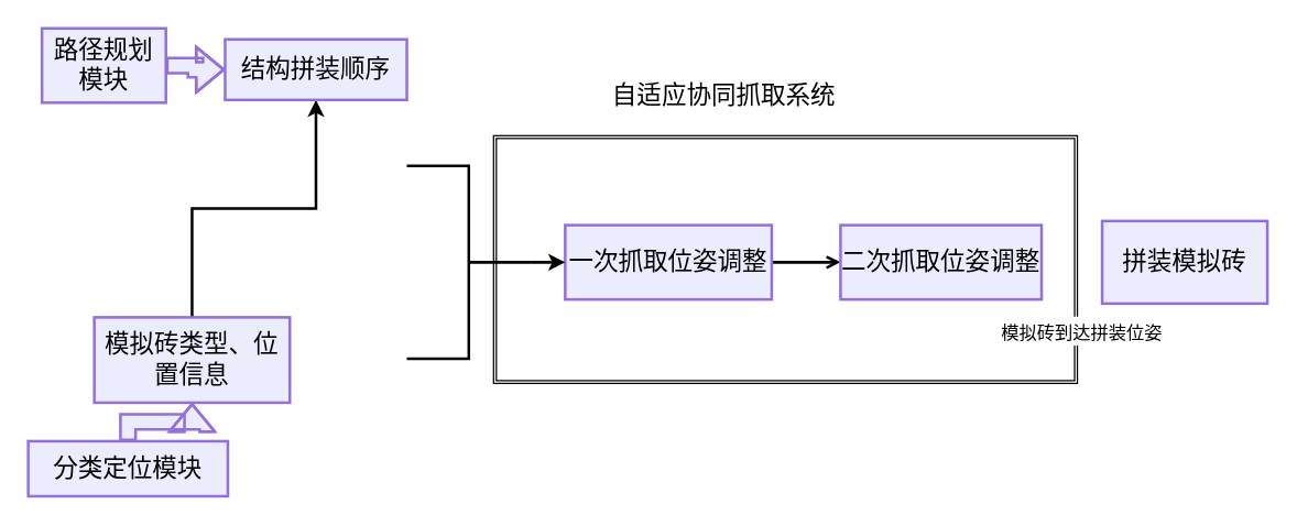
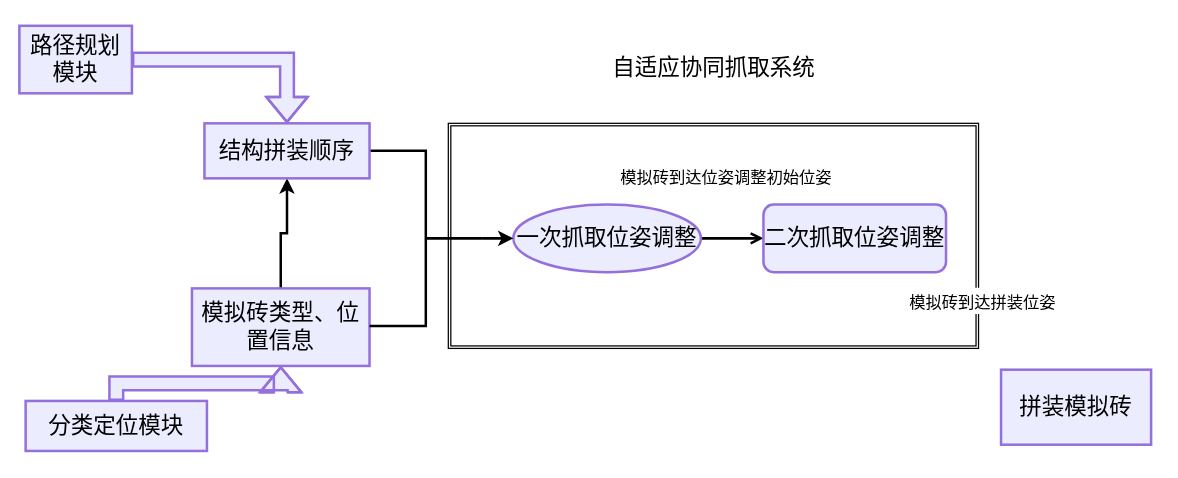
- <mxCell id="3" value="路径规划模块" style="whiteSpace=wrap;strokeWidth=2;strokeColor=light-dark(#9370db, #ededed);align=center;verticalAlign=middle;fontFamily=Helvetica;fontSize=18;fontColor=default;fillColor=light-dark(#ececff, #392f3f);" vertex="1" parent="1"><mxGeometry x="30" y="20" width="90" height="54" as="geometry" /></mxCell>
+ <mxCell id="3" value="路径规划模块" style="whiteSpace=wrap;strokeWidth=2;strokeColor=light-dark(#9370db, #ededed);align=center;verticalAlign=middle;fontFamily=Helvetica;fontSize=18;fontColor=default;fillColor=light-dark(#ececff, #392f3f);" vertex="1" parent="1"><mxGeometry x="15" y="20" width="90" height="54" as="geometry" /></mxCell>
- <mxCell id="13" value="结构拼装顺序" style="whiteSpace=wrap;strokeWidth=2;strokeColor=light-dark(#9370db, #ededed);align=center;verticalAlign=middle;fontFamily=Helvetica;fontSize=18;fontColor=default;fillColor=light-dark(#ececff, #392f3f);" vertex="1" parent="1"><mxGeometry x="163" y="28" width="132" height="44" as="geometry" /></mxCell>
+ <mxCell id="13" value="结构拼装顺序" style="whiteSpace=wrap;strokeWidth=2;strokeColor=light-dark(#9370db, #ededed);align=center;verticalAlign=middle;fontFamily=Helvetica;fontSize=18;fontColor=default;fillColor=light-dark(#ececff, #392f3f);" vertex="1" parent="1"><mxGeometry x="163" y="98" width="132" height="44" as="geometry" /></mxCell>
- <mxCell id="16" value="自适应协同抓取系统" style="text;html=1;align=center;verticalAlign=middle;resizable=0;points=[];autosize=1;strokeColor=none;fillColor=none;fontFamily=Helvetica;fontSize=18;fontColor=default;labelBackgroundColor=default;" vertex="1" parent="1"><mxGeometry x="430" y="49" width="190" height="40" as="geometry" /></mxCell>
+ <mxCell id="16" value="自适应协同抓取系统" style="text;html=1;align=center;verticalAlign=middle;resizable=0;points=[];autosize=1;strokeColor=none;fillColor=none;fontFamily=Helvetica;fontSize=18;fontColor=default;labelBackgroundColor=default;" vertex="1" parent="1"><mxGeometry x="475" y="34" width="190" height="40" as="geometry" /></mxCell>
+ <mxCell id="17" value="&lt;font style=&quot;font-size: 13px;&quot;&gt;模拟砖到达位姿调整初始位姿&lt;/font&gt;" style="text;html=1;align=center;verticalAlign=middle;resizable=0;points=[];autosize=1;strokeColor=none;fillColor=none;fontFamily=Helvetica;fontSize=18;fontColor=default;labelBackgroundColor=default;" vertex="1" parent="1"><mxGeometry x="485" y="120" width="190" height="40" as="geometry" /></mxCell>
- <mxCell id="7" value="一次抓取位姿调整" style="whiteSpace=wrap;strokeWidth=2;strokeColor=light-dark(#9370db, #ededed);align=center;verticalAlign=middle;fontFamily=Helvetica;fontSize=18;fontColor=default;fillColor=light-dark(#ececff, #392f3f);" vertex="1" parent="1"><mxGeometry x="410" y="163" width="150" height="54" as="geometry" /></mxCell>
+ <mxCell id="7" value="一次抓取位姿调整" style="ellipse;whiteSpace=wrap;strokeWidth=2;strokeColor=light-dark(#9370db, #ededed);align=center;verticalAlign=middle;fontFamily=Helvetica;fontSize=18;fontColor=default;fillColor=light-dark(#ececff, #392f3f);" vertex="1" parent="1"><mxGeometry x="410" y="163" width="150" height="54" as="geometry" /></mxCell>
- <mxCell id="8" value="二次抓取位姿调整" style="whiteSpace=wrap;strokeWidth=2;strokeColor=light-dark(#9370db, #ededed);align=center;verticalAlign=middle;fontFamily=Helvetica;fontSize=18;fontColor=default;fillColor=light-dark(#ececff, #392f3f);" vertex="1" parent="1"><mxGeometry x="610" y="163" width="146" height="54" as="geometry" /></mxCell>
+ <mxCell id="8" value="二次抓取位姿调整" style="whiteSpace=wrap;strokeWidth=2;strokeColor=light-dark(#9370db, #ededed);align=center;verticalAlign=middle;fontFamily=Helvetica;fontSize=18;fontColor=default;fillColor=light-dark(#ececff, #392f3f);rounded=1;" vertex="1" parent="1"><mxGeometry x="610" y="163" width="146" height="54" as="geometry" /></mxCell>
- <mxCell id="14" value="拼装模拟砖" style="whiteSpace=wrap;html=1;fontSize=18;fillColor=light-dark(#ececff, #392f3f);strokeColor=light-dark(#9370db, #ededed);strokeWidth=2;" vertex="1" parent="1"><mxGeometry x="800" y="160" width="120" height="60" as="geometry" /></mxCell>
+ <mxCell id="14" value="拼装模拟砖" style="whiteSpace=wrap;html=1;fontSize=18;fillColor=light-dark(#ececff, #392f3f);strokeColor=light-dark(#9370db, #ededed);strokeWidth=2;" vertex="1" parent="1"><mxGeometry x="800" y="295" width="120" height="60" as="geometry" /></mxCell>
- <mxCell id="5" value="模拟砖类型、位置信息" style="whiteSpace=wrap;strokeWidth=2;strokeColor=light-dark(#9370db, #ededed);align=center;verticalAlign=middle;fontFamily=Helvetica;fontSize=18;fontColor=default;fillColor=light-dark(#ececff, #392f3f);" vertex="1" parent="1"><mxGeometry x="68" y="230" width="142" height="62" as="geometry" /></mxCell>
+ <mxCell id="5" value="模拟砖类型、位置信息" style="whiteSpace=wrap;strokeWidth=2;strokeColor=light-dark(#9370db, #ededed);align=center;verticalAlign=middle;fontFamily=Helvetica;fontSize=18;fontColor=default;fillColor=light-dark(#ececff, #392f3f);" vertex="1" parent="1"><mxGeometry x="153" y="230" width="142" height="62" as="geometry" /></mxCell>
